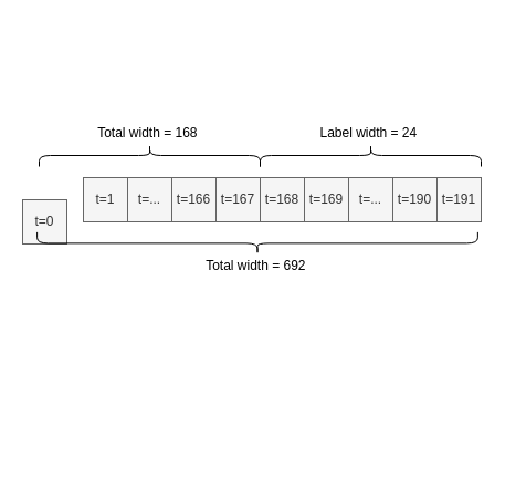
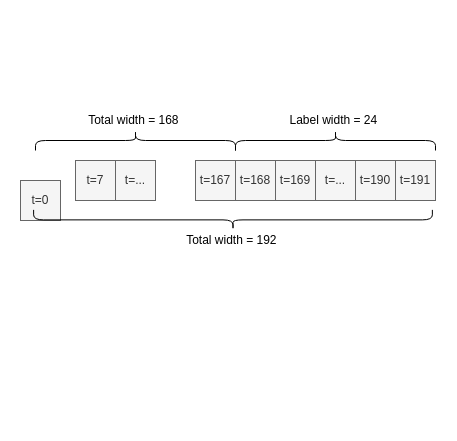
- <mxCell id="3" value="t=1" style="rounded=0;whiteSpace=wrap;html=1;fillColor=#f5f5f5;strokeColor=#666666;fontColor=#333333;" parent="1" vertex="1"><mxGeometry x="75" y="160" width="40" height="40" as="geometry" /></mxCell>
+ <mxCell id="3" value="t=7" style="rounded=0;whiteSpace=wrap;html=1;fillColor=#f5f5f5;strokeColor=#666666;fontColor=#333333;" parent="1" vertex="1"><mxGeometry x="75" y="160" width="40" height="40" as="geometry" /></mxCell>
- <mxCell id="5" value="t=166" style="rounded=0;whiteSpace=wrap;html=1;fillColor=#f5f5f5;strokeColor=#666666;fontColor=#333333;" parent="1" vertex="1"><mxGeometry x="155" y="160" width="40" height="40" as="geometry" /></mxCell>
- <mxCell id="15" value="Total width = 692&amp;nbsp;" style="text;html=1;strokeColor=none;fillColor=none;align=center;verticalAlign=middle;whiteSpace=wrap;rounded=0;" parent="1" vertex="1"><mxGeometry x="162.5" y="230" width="140" height="20" as="geometry" /></mxCell>
+ <mxCell id="15" value="Total width = 192&amp;nbsp;" style="text;html=1;strokeColor=none;fillColor=none;align=center;verticalAlign=middle;whiteSpace=wrap;rounded=0;" parent="1" vertex="1"><mxGeometry x="162.5" y="230" width="140" height="20" as="geometry" /></mxCell>
